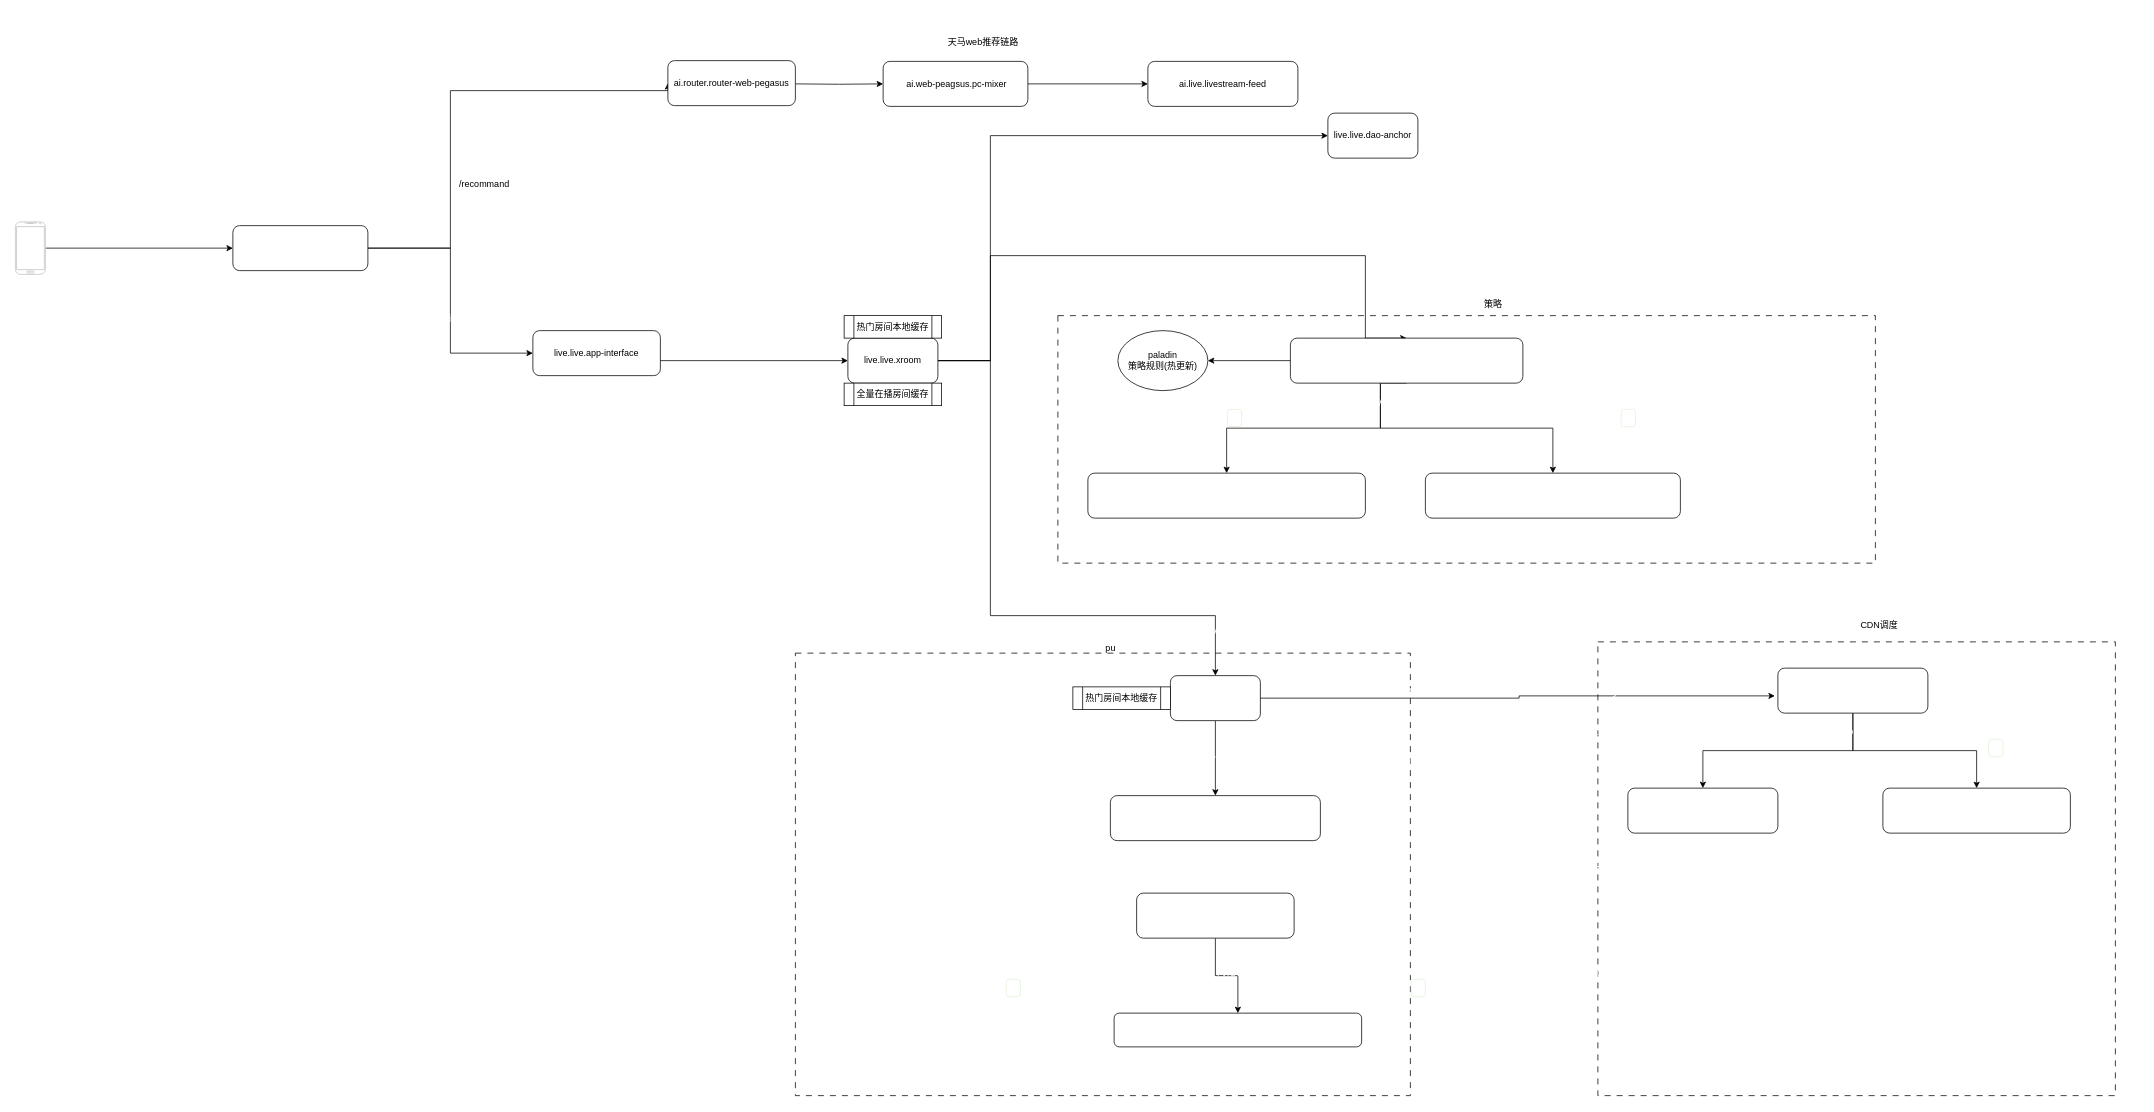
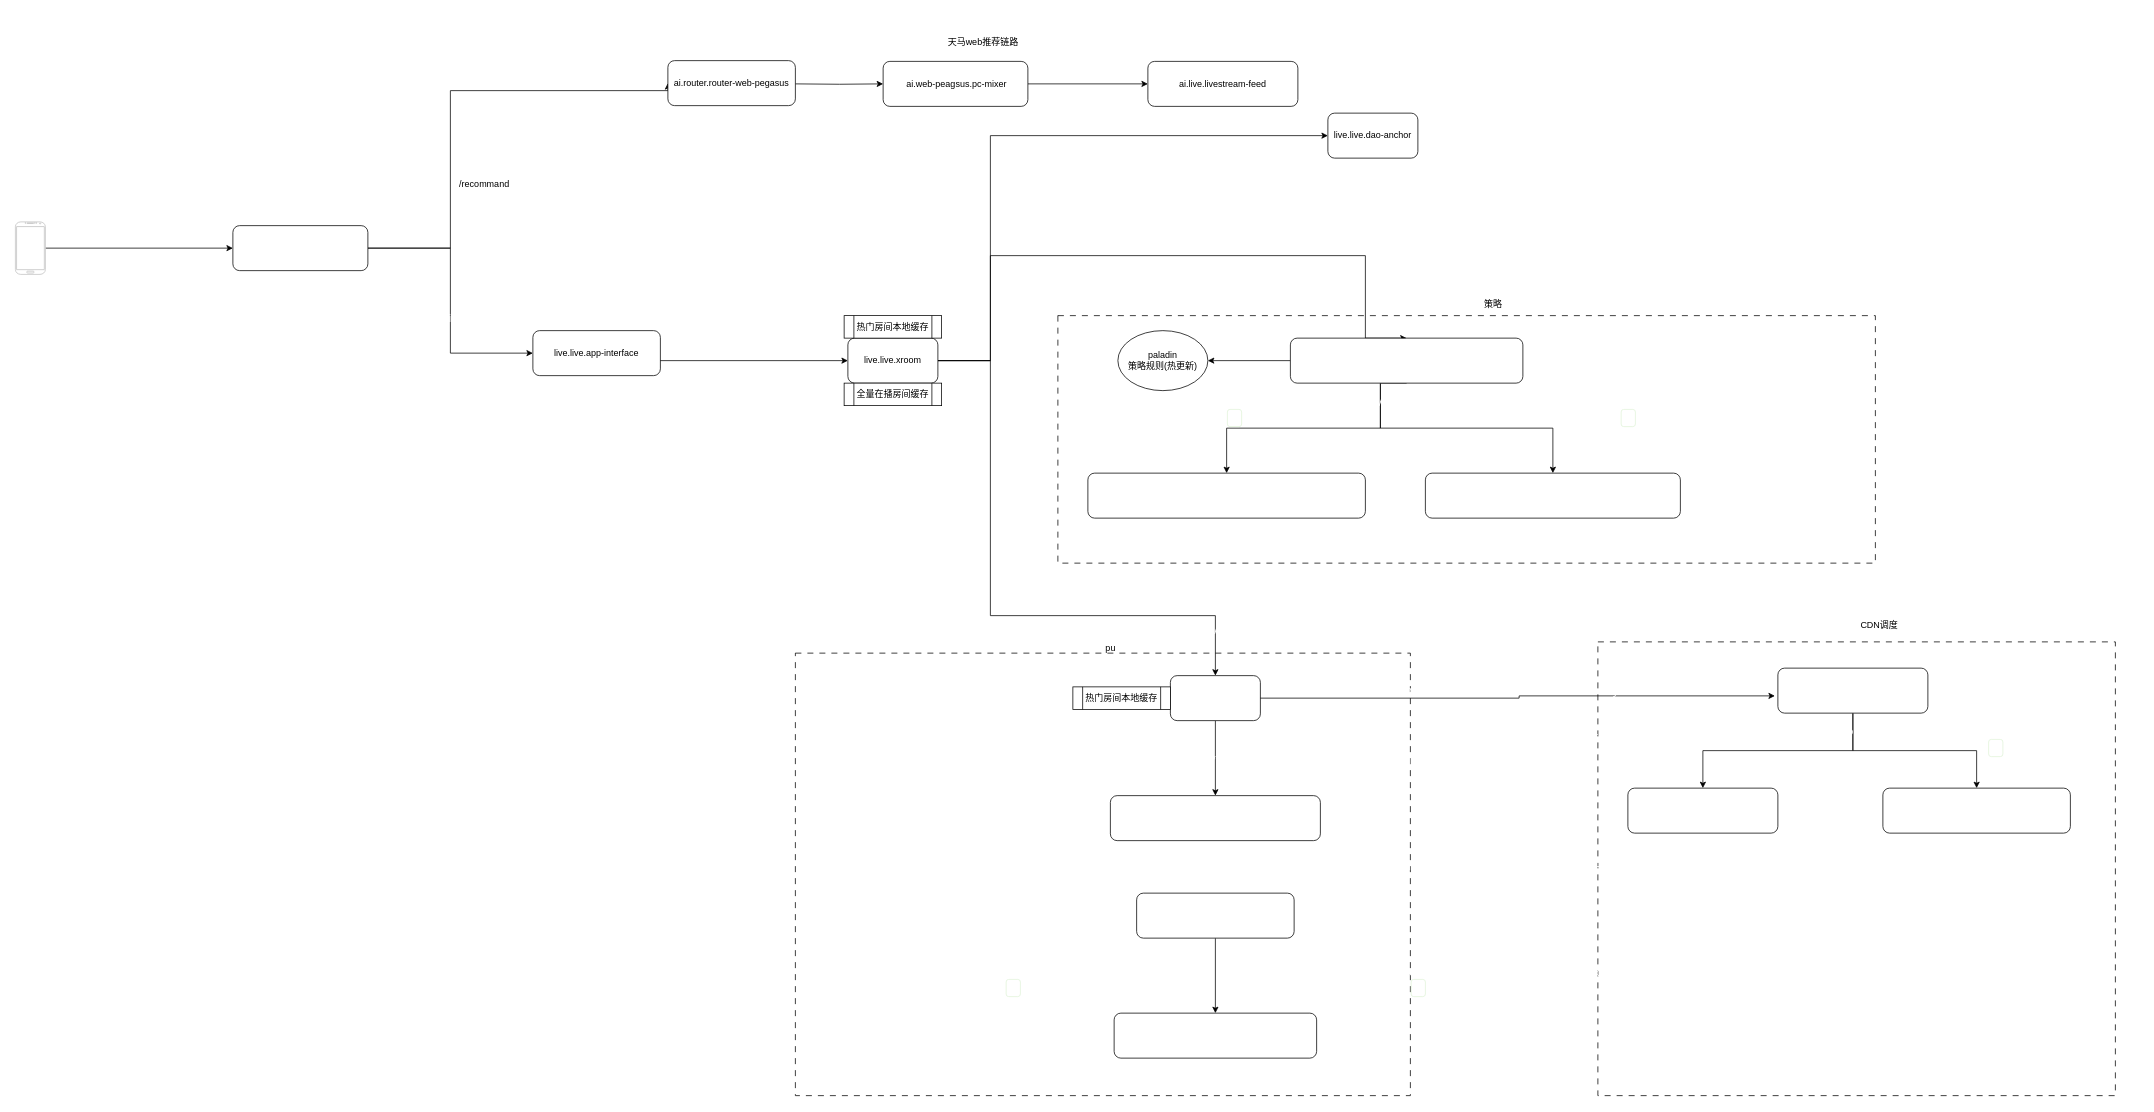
- <mxCell id="39" value="&lt;div style=&quot;font-family: Menlo, Monaco, &amp;quot;Courier New&amp;quot;, monospace; line-height: 18px; white-space: pre;&quot;&gt;&lt;span&gt;&lt;font style=&quot;color: light-dark(rgb(255, 255, 255), rgb(255, 255, 255));&quot;&gt;video&lt;span&gt;.&lt;/span&gt;live&lt;span&gt;-&lt;/span&gt;core&lt;span&gt;.&lt;/span&gt;stream&lt;span&gt;-&lt;/span&gt;core&lt;/font&gt;&lt;/span&gt;&lt;/div&gt;" style="rounded=1;whiteSpace=wrap;html=1;" vertex="1" parent="10"><mxGeometry x="605" y="1200" width="330" height="45" as="geometry" /></mxCell>
+ <mxCell id="39" value="&lt;div style=&quot;font-family: Menlo, Monaco, &amp;quot;Courier New&amp;quot;, monospace; line-height: 18px; white-space: pre;&quot;&gt;&lt;span&gt;&lt;font style=&quot;color: light-dark(rgb(255, 255, 255), rgb(255, 255, 255));&quot;&gt;video&lt;span&gt;.&lt;/span&gt;live&lt;span&gt;-&lt;/span&gt;core&lt;span&gt;.&lt;/span&gt;stream&lt;span&gt;-&lt;/span&gt;core&lt;/font&gt;&lt;/span&gt;&lt;/div&gt;" style="rounded=1;whiteSpace=wrap;html=1;" vertex="1" parent="10"><mxGeometry x="605" y="1200" width="270" height="60" as="geometry" /></mxCell>
